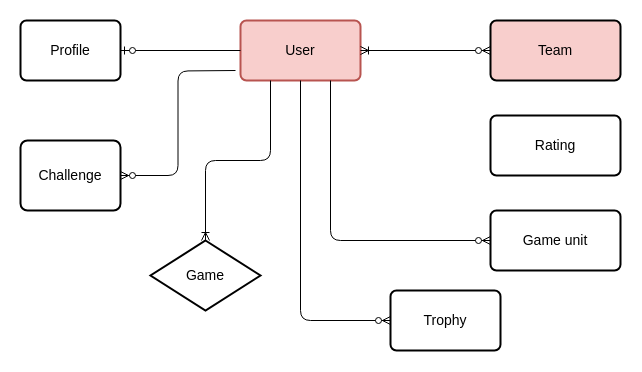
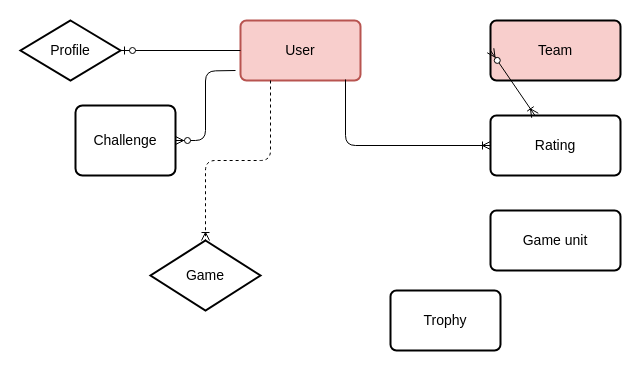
- <mxCell id="7" value="Profile" style="strokeWidth=2;rounded=1;arcSize=10;whiteSpace=wrap;html=1;align=center;fontSize=14;autosize=1;" vertex="1" parent="1"><mxGeometry x="20" y="20" width="100" height="60" as="geometry" /></mxCell>
+ <mxCell id="7" value="Profile" style="rhombus;strokeWidth=2;arcSize=10;whiteSpace=wrap;html=1;align=center;fontSize=14;autosize=1;" vertex="1" parent="1"><mxGeometry x="20" y="20" width="100" height="60" as="geometry" /></mxCell>
- <mxCell id="14" value="" style="fontSize=12;html=1;endArrow=ERoneToMany;startArrow=ERzeroToMany;exitX=0;exitY=0.5;exitDx=0;exitDy=0;entryX=1;entryY=0.5;entryDx=0;entryDy=0;" edge="1" parent="1" source="3" target="2"><mxGeometry width="100" height="100" relative="1" as="geometry"><mxPoint x="380" y="130" as="sourcePoint" /><mxPoint x="480" y="30" as="targetPoint" /></mxGeometry></mxCell>
+ <mxCell id="14" value="" style="fontSize=12;html=1;endArrow=ERoneToMany;startArrow=ERzeroToMany;exitX=0;exitY=0.5;exitDx=0;exitDy=0;" edge="1" parent="1" source="3" target="4"><mxGeometry width="100" height="100" relative="1" as="geometry"><mxPoint x="380" y="130" as="sourcePoint" /><mxPoint x="480" y="30" as="targetPoint" /></mxGeometry></mxCell>
+ <mxCell id="9" value="" style="edgeStyle=orthogonalEdgeStyle;fontSize=12;html=1;endArrow=ERoneToMany;exitX=0.875;exitY=0.983;exitDx=0;exitDy=0;exitPerimeter=0;entryX=0;entryY=0.5;entryDx=0;entryDy=0;" edge="1" parent="1" source="2" target="4"><mxGeometry width="100" height="100" relative="1" as="geometry"><mxPoint x="310" y="220" as="sourcePoint" /><mxPoint x="410" y="120" as="targetPoint" /></mxGeometry></mxCell>
- <mxCell id="12" value="" style="edgeStyle=orthogonalEdgeStyle;fontSize=12;html=1;endArrow=ERoneToMany;exitX=0.25;exitY=1;exitDx=0;exitDy=0;entryX=0.5;entryY=0;entryDx=0;entryDy=0;" edge="1" parent="1" source="2" target="8"><mxGeometry width="100" height="100" relative="1" as="geometry"><mxPoint x="210" y="240" as="sourcePoint" /><mxPoint x="310" y="140" as="targetPoint" /></mxGeometry></mxCell>
+ <mxCell id="12" value="" style="edgeStyle=orthogonalEdgeStyle;fontSize=12;html=1;endArrow=ERoneToMany;exitX=0.25;exitY=1;exitDx=0;exitDy=0;entryX=0.5;entryY=0;entryDx=0;entryDy=0;dashed=1;" edge="1" parent="1" source="2" target="8"><mxGeometry width="100" height="100" relative="1" as="geometry"><mxPoint x="210" y="240" as="sourcePoint" /><mxPoint x="310" y="140" as="targetPoint" /></mxGeometry></mxCell>
- <mxCell id="15" value="Challenge" style="strokeWidth=2;rounded=1;arcSize=10;whiteSpace=wrap;html=1;align=center;fontSize=14;" vertex="1" parent="1"><mxGeometry x="20" y="140" width="100" height="70" as="geometry" /></mxCell>
+ <mxCell id="15" value="Challenge" style="strokeWidth=2;rounded=1;arcSize=10;whiteSpace=wrap;html=1;align=center;fontSize=14;" vertex="1" parent="1"><mxGeometry x="75" y="105" width="100" height="70" as="geometry" /></mxCell>
- <mxCell id="10" value="" style="edgeStyle=orthogonalEdgeStyle;fontSize=12;html=1;endArrow=ERzeroToMany;endFill=1;exitX=0.75;exitY=1;exitDx=0;exitDy=0;entryX=0;entryY=0.5;entryDx=0;entryDy=0;" edge="1" parent="1" source="2" target="6"><mxGeometry width="100" height="100" relative="1" as="geometry"><mxPoint x="270" y="260" as="sourcePoint" /><mxPoint x="370" y="160" as="targetPoint" /></mxGeometry></mxCell>
- <mxCell id="13" value="" style="edgeStyle=orthogonalEdgeStyle;fontSize=12;html=1;endArrow=ERzeroToMany;endFill=1;entryX=0;entryY=0.5;entryDx=0;entryDy=0;exitX=0.5;exitY=1;exitDx=0;exitDy=0;" edge="1" parent="1" source="2" target="5"><mxGeometry width="100" height="100" relative="1" as="geometry"><mxPoint x="270" y="330" as="sourcePoint" /><mxPoint x="370" y="230" as="targetPoint" /></mxGeometry></mxCell>
